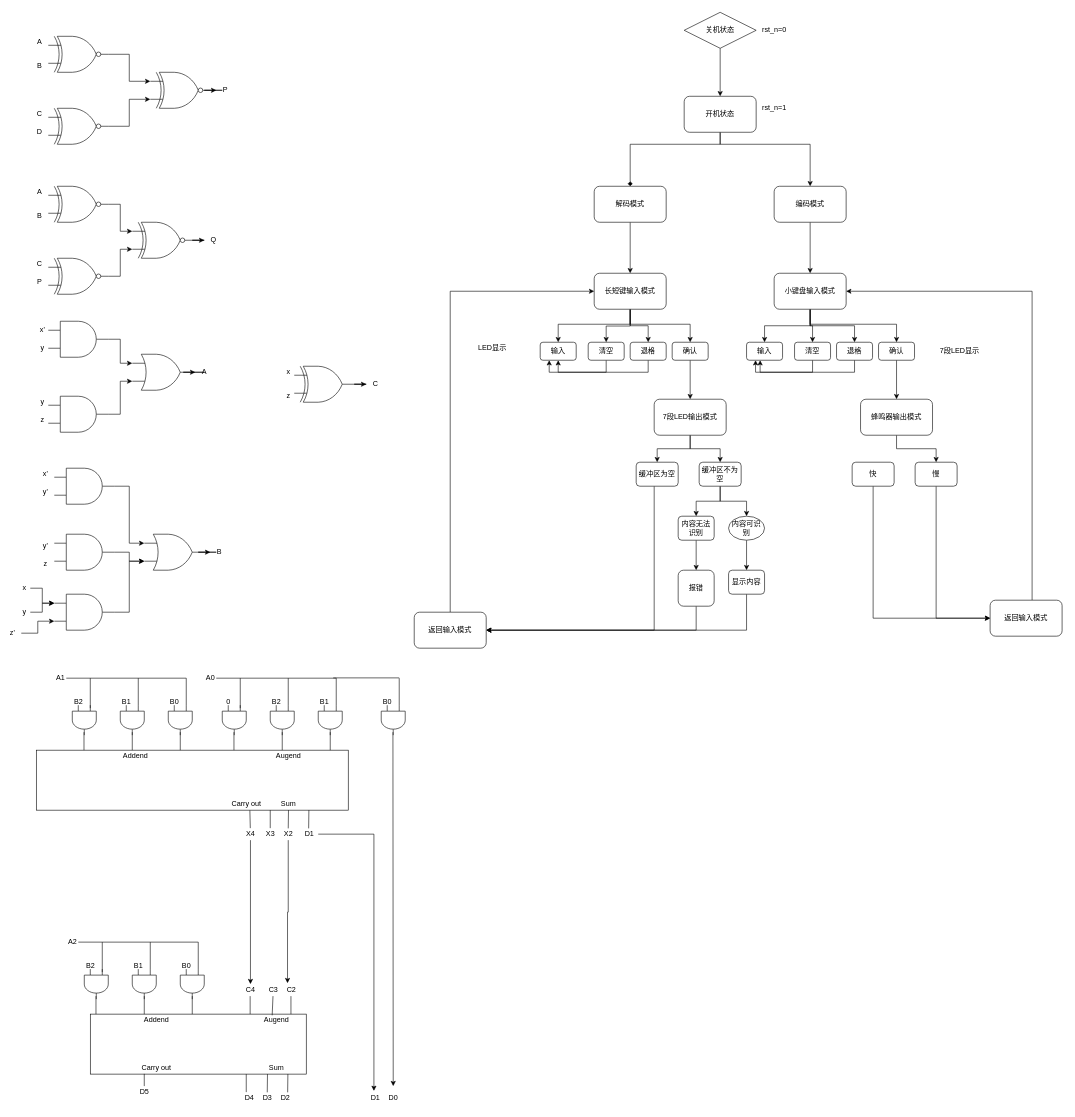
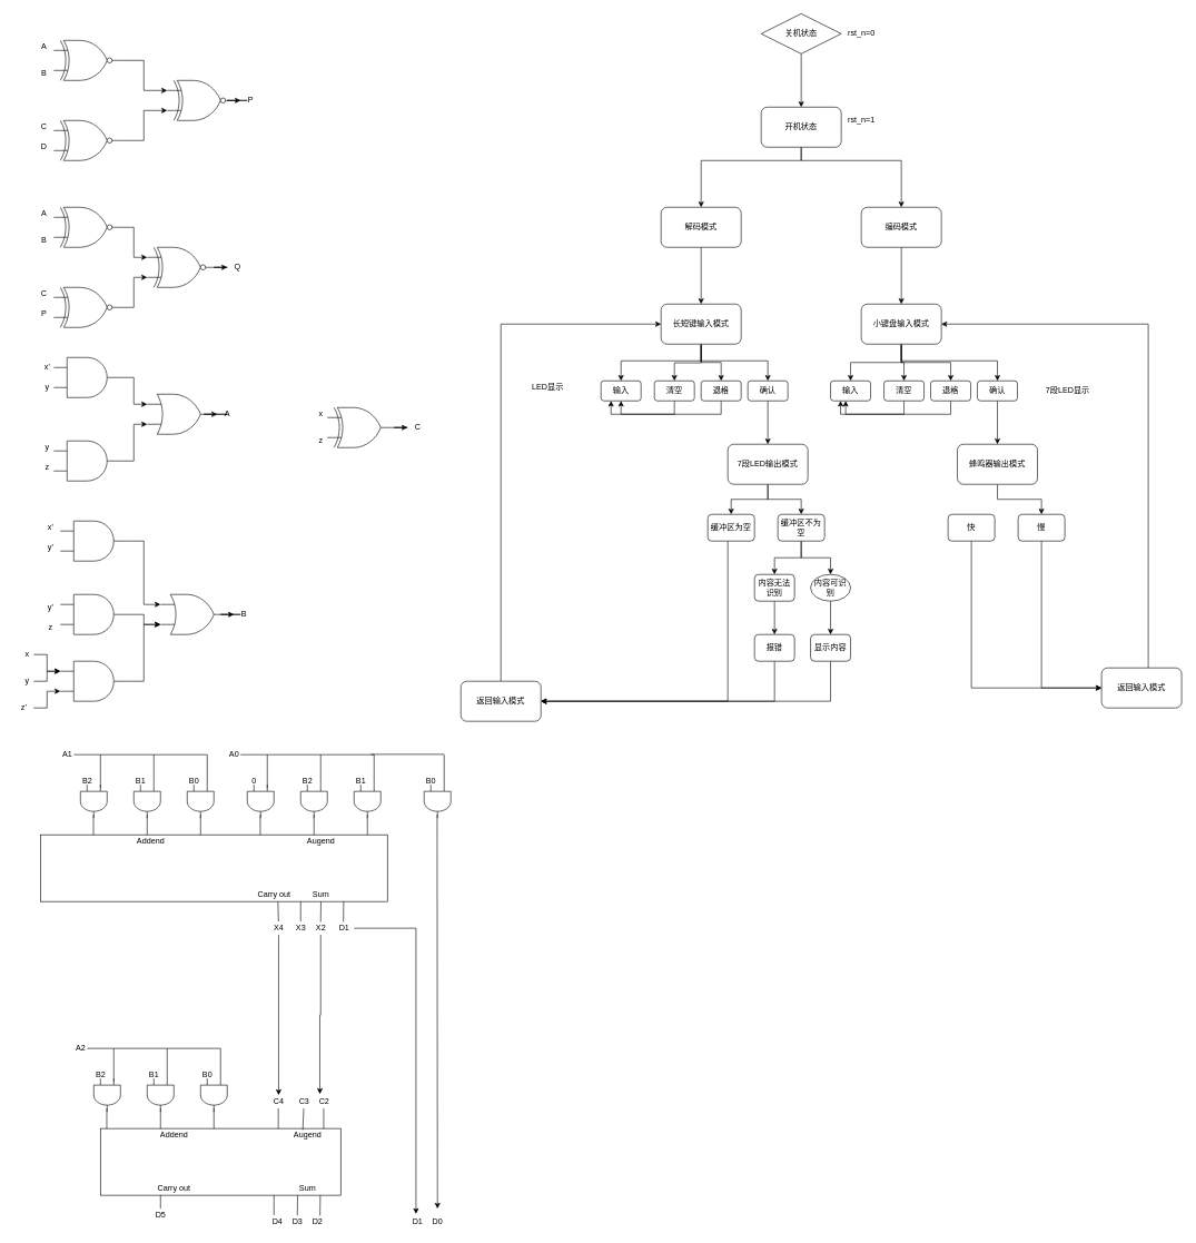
- <mxCell id="4" style="edgeStyle=orthogonalEdgeStyle;rounded=0;orthogonalLoop=1;jettySize=auto;html=1;entryX=0.5;entryY=0;entryDx=0;entryDy=0;endArrow=diamond;" parent="1" source="6" target="10" edge="1"><mxGeometry relative="1" as="geometry"><Array as="points"><mxPoint x="1200" y="240" /><mxPoint x="1050" y="240" /></Array></mxGeometry></mxCell>
+ <mxCell id="4" style="edgeStyle=orthogonalEdgeStyle;rounded=0;orthogonalLoop=1;jettySize=auto;html=1;entryX=0.5;entryY=0;entryDx=0;entryDy=0;" parent="1" source="6" target="10" edge="1"><mxGeometry relative="1" as="geometry"><Array as="points"><mxPoint x="1200" y="240" /><mxPoint x="1050" y="240" /></Array></mxGeometry></mxCell>
- <mxCell id="56" value="报错" style="rounded=1;whiteSpace=wrap;html=1;" parent="1" vertex="1"><mxGeometry x="1130" y="950" width="60" height="60" as="geometry" /></mxCell>
+ <mxCell id="56" value="报错" style="rounded=1;whiteSpace=wrap;html=1;" parent="1" vertex="1"><mxGeometry x="1130" y="950" width="60" height="40" as="geometry" /></mxCell>
- <mxCell id="113" value="z'" style="text;html=1;align=center;verticalAlign=middle;resizable=0;points=[];autosize=1;strokeColor=none;fillColor=none;" parent="1" vertex="1"><mxGeometry x="5" y="1045" width="30" height="20" as="geometry" /></mxCell>
+ <mxCell id="113" value="z'" style="text;html=1;align=center;verticalAlign=middle;resizable=0;points=[];autosize=1;strokeColor=none;fillColor=none;" parent="1" vertex="1"><mxGeometry x="20" y="1050" width="30" height="20" as="geometry" /></mxCell>
